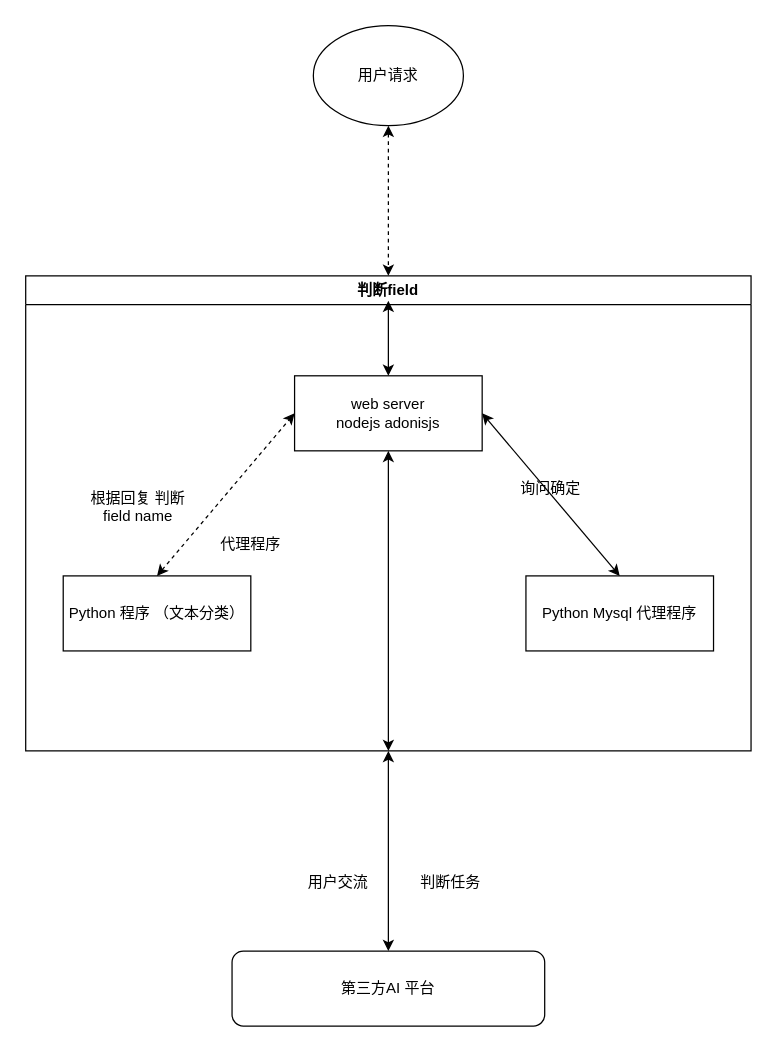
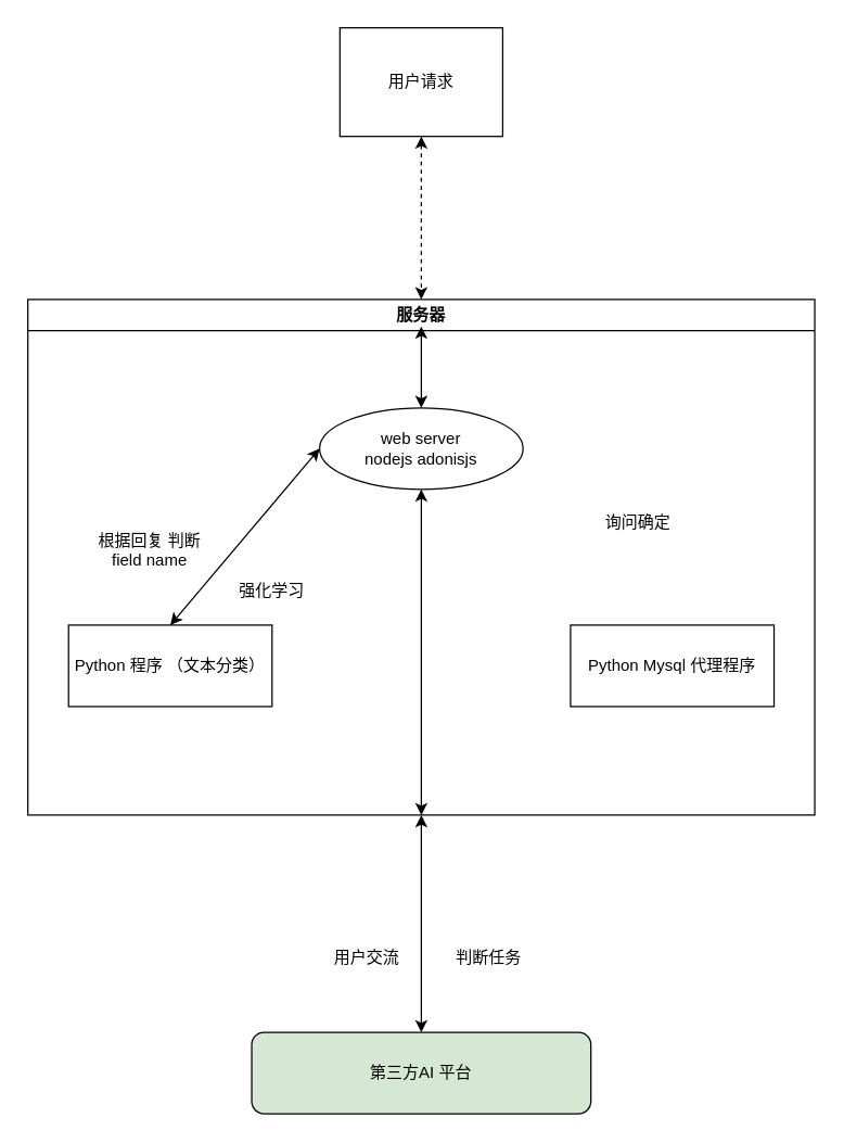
- <mxCell id="12" value="用户请求" style="ellipse;whiteSpace=wrap;html=1;" parent="1" vertex="1"><mxGeometry x="250" y="20" width="120" height="80" as="geometry" /></mxCell>
+ <mxCell id="12" value="用户请求" style="whiteSpace=wrap;html=1;rounded=0;" parent="1" vertex="1"><mxGeometry x="250" y="20" width="120" height="80" as="geometry" /></mxCell>
- <mxCell id="2" value="判断field" style="swimlane;whiteSpace=wrap;html=1;" parent="1" vertex="1"><mxGeometry x="20" y="220" width="580" height="380" as="geometry"><mxRectangle x="130" y="260" width="80" height="30" as="alternateBounds" /></mxGeometry></mxCell>
+ <mxCell id="2" value="服务器" style="swimlane;whiteSpace=wrap;html=1;" parent="1" vertex="1"><mxGeometry x="20" y="220" width="580" height="380" as="geometry"><mxRectangle x="130" y="260" width="80" height="30" as="alternateBounds" /></mxGeometry></mxCell>
- <mxCell id="4" value="web server&lt;br&gt;nodejs&amp;nbsp;adonisjs" style="rounded=0;whiteSpace=wrap;html=1;" parent="2" vertex="1"><mxGeometry x="215" y="80" width="150" height="60" as="geometry" /></mxCell>
+ <mxCell id="4" value="web server&lt;br&gt;nodejs&amp;nbsp;adonisjs" style="ellipse;whiteSpace=wrap;html=1;" parent="2" vertex="1"><mxGeometry x="215" y="80" width="150" height="60" as="geometry" /></mxCell>
- <mxCell id="8" value="询问确定" style="text;html=1;strokeColor=none;fillColor=none;align=center;verticalAlign=middle;whiteSpace=wrap;rounded=0;" parent="2" vertex="1"><mxGeometry x="390" y="155" width="60" height="30" as="geometry" /></mxCell>
+ <mxCell id="8" value="询问确定" style="text;html=1;strokeColor=none;fillColor=none;align=center;verticalAlign=middle;whiteSpace=wrap;rounded=0;" parent="2" vertex="1"><mxGeometry x="420" y="150" width="60" height="30" as="geometry" /></mxCell>
- <mxCell id="11" value="" style="endArrow=classic;startArrow=classic;html=1;rounded=0;exitX=0.5;exitY=0;exitDx=0;exitDy=0;entryX=0;entryY=0.5;entryDx=0;entryDy=0;dashed=1;" parent="2" source="3" target="4" edge="1"><mxGeometry width="50" height="50" relative="1" as="geometry"><mxPoint x="270" y="320" as="sourcePoint" /><mxPoint x="320" y="270" as="targetPoint" /></mxGeometry></mxCell>
+ <mxCell id="11" value="" style="endArrow=classic;startArrow=classic;html=1;rounded=0;exitX=0.5;exitY=0;exitDx=0;exitDy=0;entryX=0;entryY=0.5;entryDx=0;entryDy=0;" parent="2" source="3" target="4" edge="1"><mxGeometry width="50" height="50" relative="1" as="geometry"><mxPoint x="270" y="320" as="sourcePoint" /><mxPoint x="320" y="270" as="targetPoint" /></mxGeometry></mxCell>
- <mxCell id="7" value="" style="endArrow=classic;startArrow=classic;html=1;rounded=0;exitX=1;exitY=0.5;exitDx=0;exitDy=0;entryX=0.5;entryY=0;entryDx=0;entryDy=0;" parent="2" source="4" target="5" edge="1"><mxGeometry width="50" height="50" relative="1" as="geometry"><mxPoint x="270" y="250" as="sourcePoint" /><mxPoint x="320" y="200" as="targetPoint" /></mxGeometry></mxCell>
- <mxCell id="10" value="代理程序" style="text;html=1;strokeColor=none;fillColor=none;align=center;verticalAlign=middle;whiteSpace=wrap;rounded=0;" parent="2" vertex="1"><mxGeometry x="150" y="200" width="60" height="30" as="geometry" /></mxCell>
+ <mxCell id="10" value="强化学习" style="text;html=1;strokeColor=none;fillColor=none;align=center;verticalAlign=middle;whiteSpace=wrap;rounded=0;" parent="2" vertex="1"><mxGeometry x="150" y="200" width="60" height="30" as="geometry" /></mxCell>
- <mxCell id="13" value="第三方AI 平台" style="rounded=1;whiteSpace=wrap;html=1;" parent="1" vertex="1"><mxGeometry x="185" y="760" width="250" height="60" as="geometry" /></mxCell>
+ <mxCell id="13" value="第三方AI 平台" style="rounded=1;whiteSpace=wrap;html=1;fillColor=#d5e8d4;" parent="1" vertex="1"><mxGeometry x="185" y="760" width="250" height="60" as="geometry" /></mxCell>
